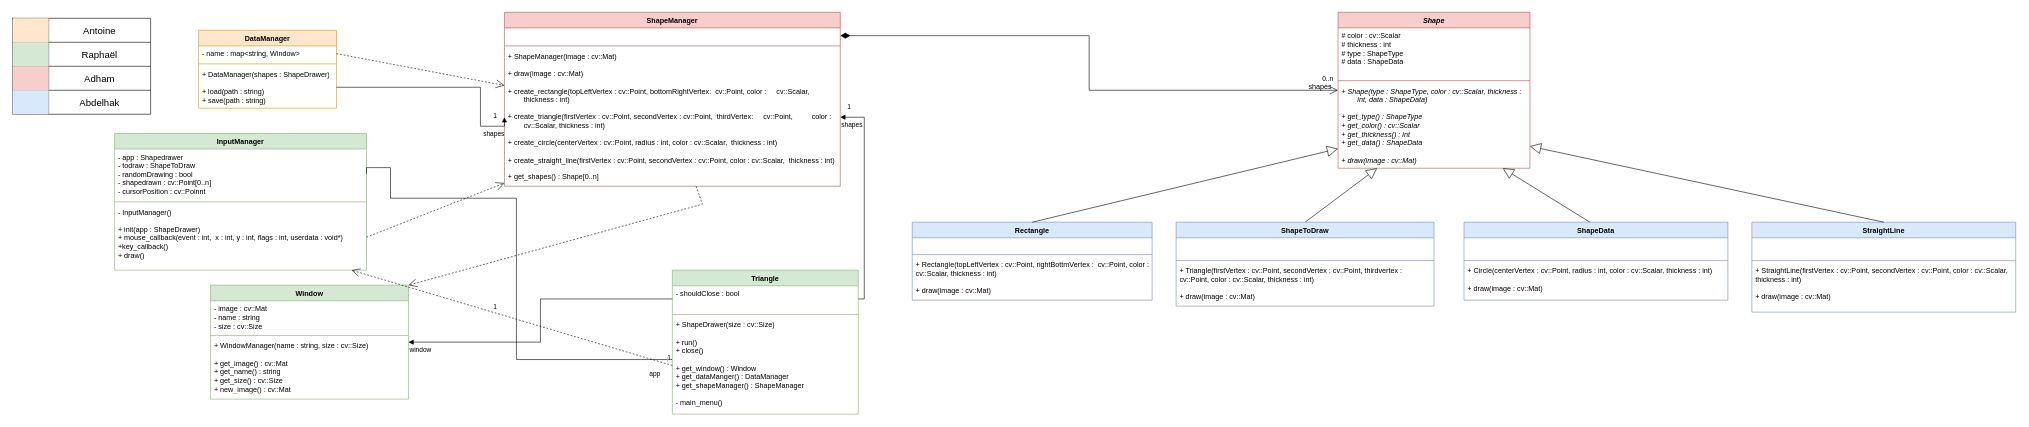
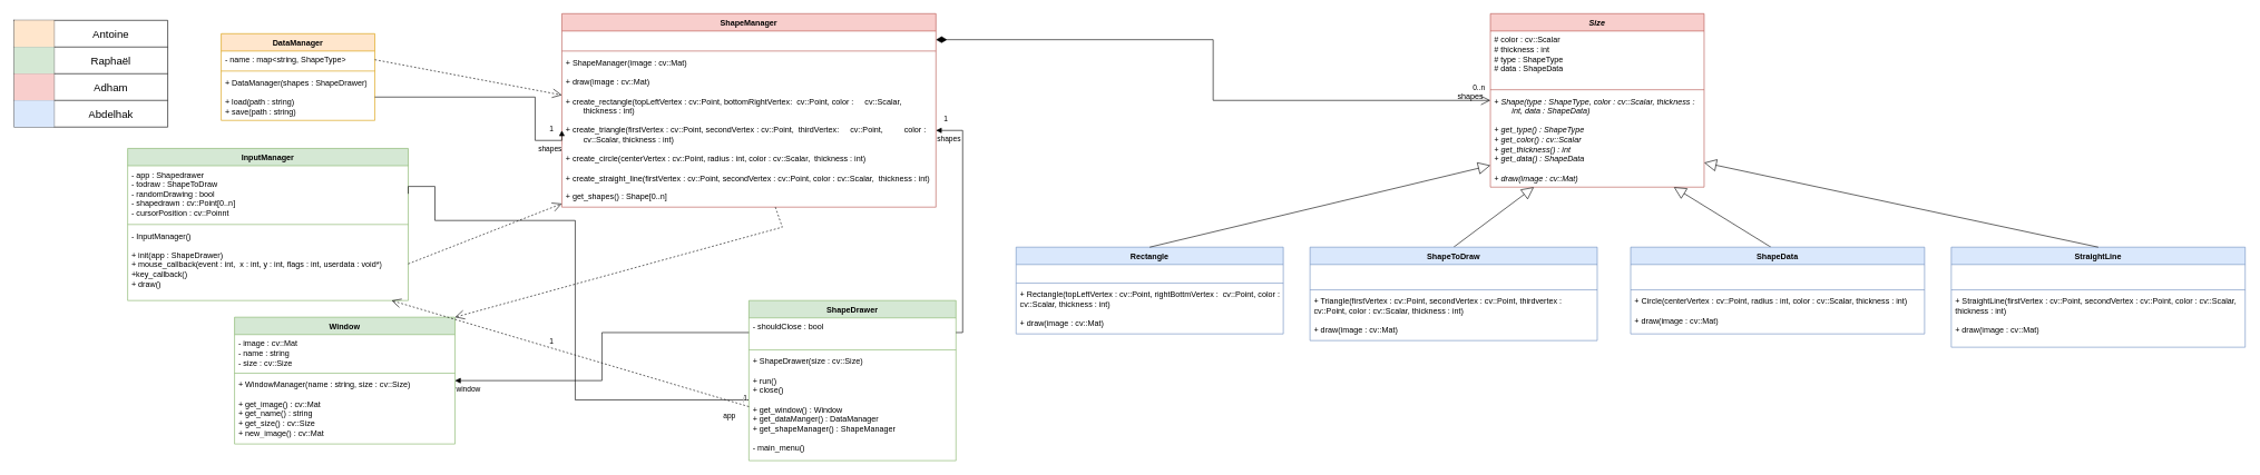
- <mxCell id="2" value="&lt;i style=&quot;&quot;&gt;Shape&lt;/i&gt;" style="swimlane;fontStyle=1;align=center;verticalAlign=top;childLayout=stackLayout;horizontal=1;startSize=26;horizontalStack=0;resizeParent=1;resizeParentMax=0;resizeLast=0;collapsible=1;marginBottom=0;whiteSpace=wrap;html=1;fillColor=#f8cecc;strokeColor=#b85450;" parent="1" vertex="1"><mxGeometry x="2230" y="20" width="320" height="260" as="geometry" /></mxCell>
+ <mxCell id="2" value="&lt;i style=&quot;&quot;&gt;Size&lt;/i&gt;" style="swimlane;fontStyle=1;align=center;verticalAlign=top;childLayout=stackLayout;horizontal=1;startSize=26;horizontalStack=0;resizeParent=1;resizeParentMax=0;resizeLast=0;collapsible=1;marginBottom=0;whiteSpace=wrap;html=1;fillColor=#f8cecc;strokeColor=#b85450;" parent="1" vertex="1"><mxGeometry x="2230" y="20" width="320" height="260" as="geometry" /></mxCell>
- <mxCell id="33" value="- name : map&amp;lt;string, Window&amp;gt;" style="text;strokeColor=none;fillColor=none;align=left;verticalAlign=top;spacingLeft=4;spacingRight=4;overflow=hidden;rotatable=0;points=[[0,0.5],[1,0.5]];portConstraint=eastwest;whiteSpace=wrap;html=1;" parent="32" vertex="1"><mxGeometry y="26" width="230" height="26" as="geometry" /></mxCell>
+ <mxCell id="33" value="- name : map&amp;lt;string, ShapeType&amp;gt;" style="text;strokeColor=none;fillColor=none;align=left;verticalAlign=top;spacingLeft=4;spacingRight=4;overflow=hidden;rotatable=0;points=[[0,0.5],[1,0.5]];portConstraint=eastwest;whiteSpace=wrap;html=1;" parent="32" vertex="1"><mxGeometry y="26" width="230" height="26" as="geometry" /></mxCell>
- <mxCell id="46" value="Triangle" style="swimlane;fontStyle=1;align=center;verticalAlign=top;childLayout=stackLayout;horizontal=1;startSize=26;horizontalStack=0;resizeParent=1;resizeParentMax=0;resizeLast=0;collapsible=1;marginBottom=0;whiteSpace=wrap;html=1;fillColor=#d5e8d4;strokeColor=#82b366;" parent="1" vertex="1"><mxGeometry x="1120" y="450" width="310" height="240" as="geometry" /></mxCell>
+ <mxCell id="46" value="ShapeDrawer" style="swimlane;fontStyle=1;align=center;verticalAlign=top;childLayout=stackLayout;horizontal=1;startSize=26;horizontalStack=0;resizeParent=1;resizeParentMax=0;resizeLast=0;collapsible=1;marginBottom=0;whiteSpace=wrap;html=1;fillColor=#d5e8d4;strokeColor=#82b366;" parent="1" vertex="1"><mxGeometry x="1120" y="450" width="310" height="240" as="geometry" /></mxCell>
